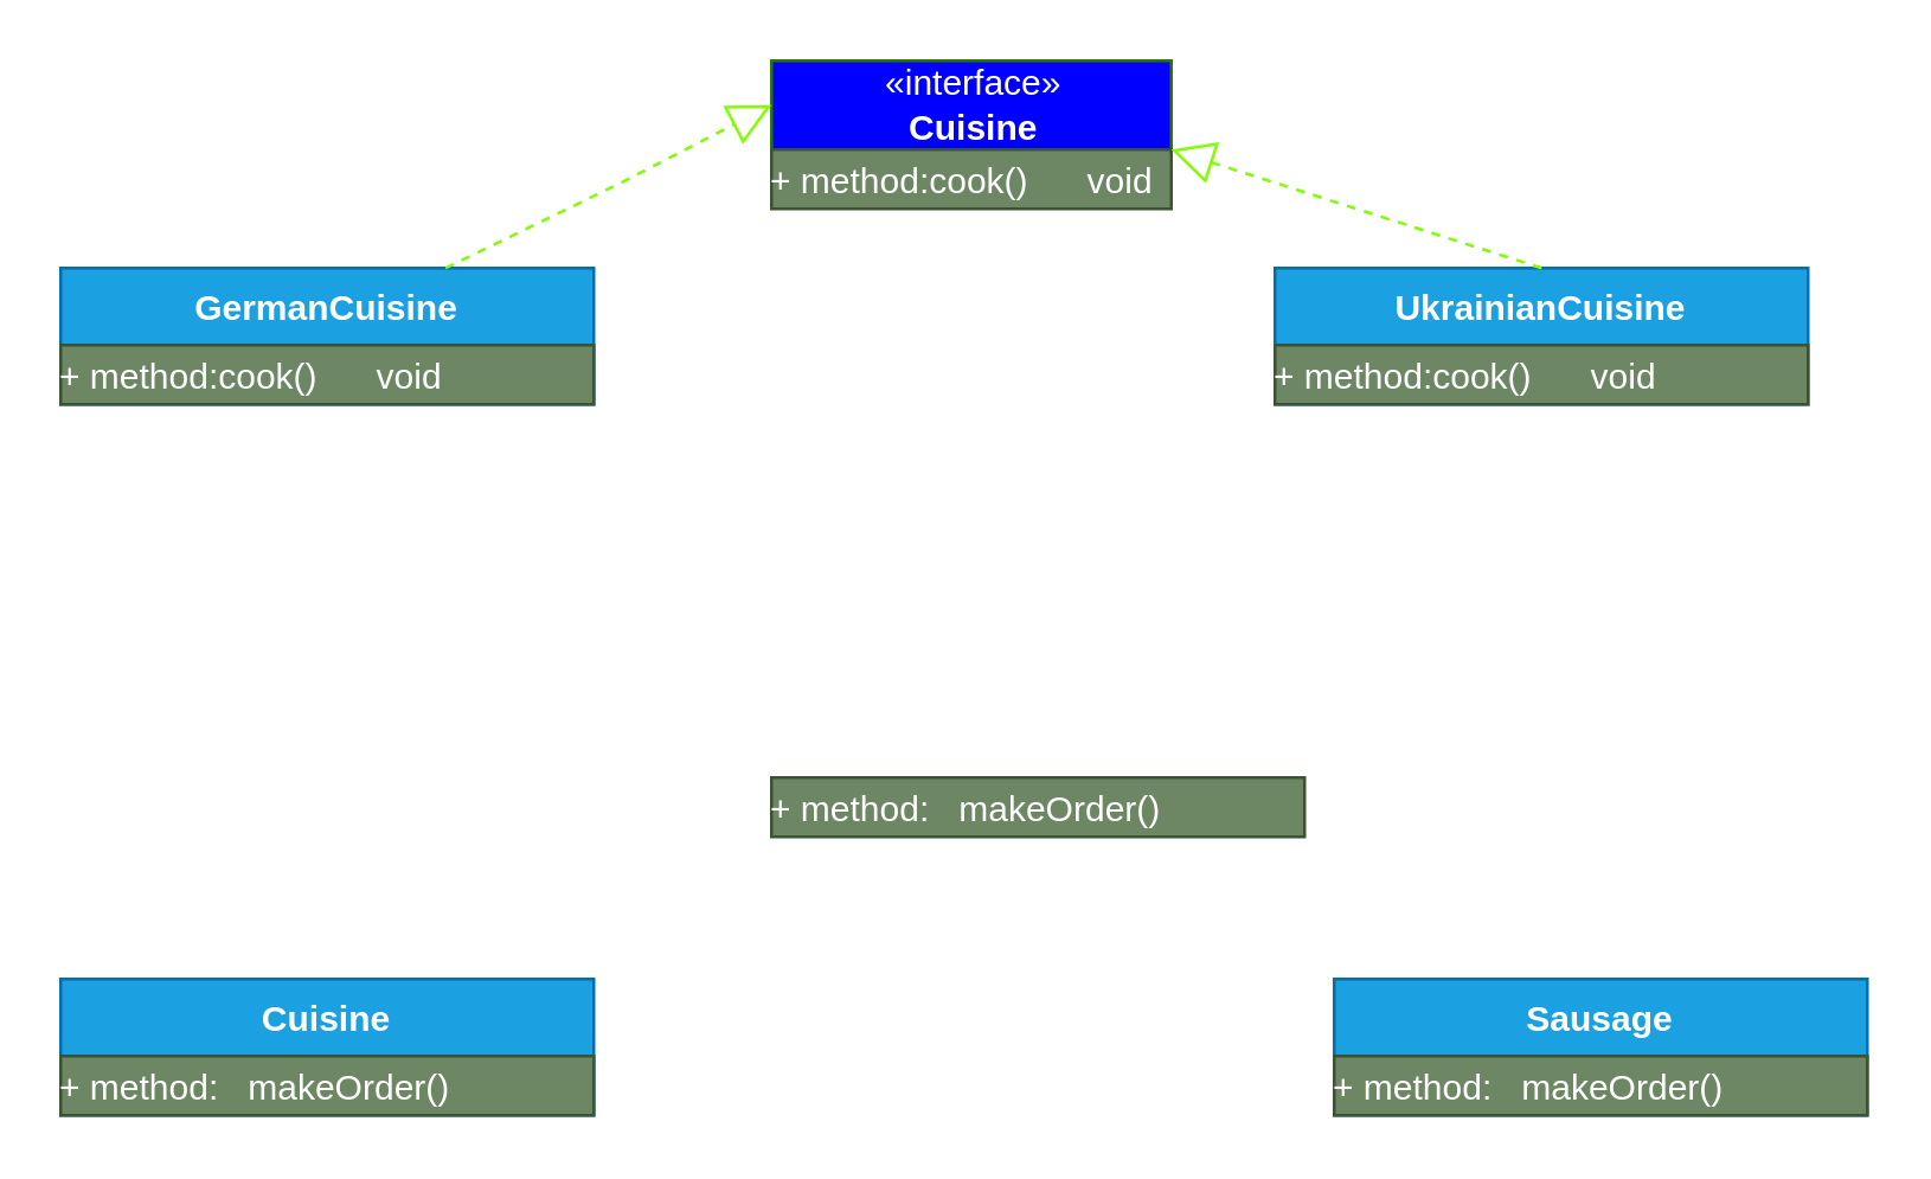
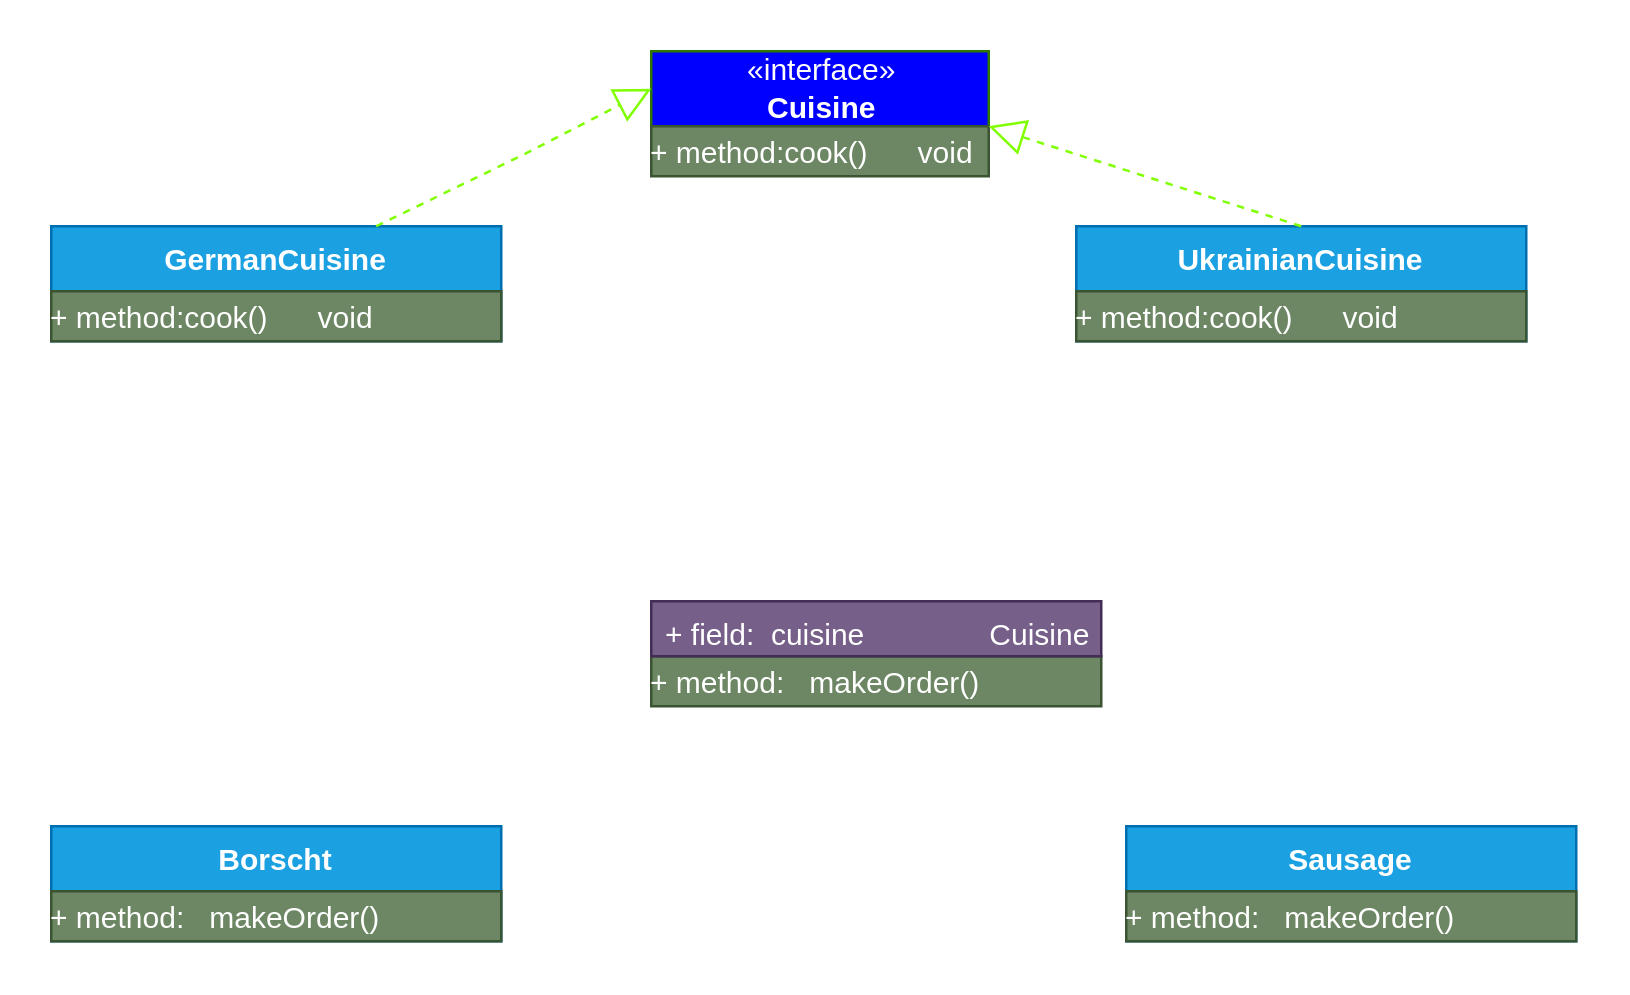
+ <mxCell id="11" value="+ field:  cuisine               Cuisine" style="text;strokeColor=#432D57;fillColor=#76608a;align=left;verticalAlign=top;spacingLeft=4;spacingRight=4;overflow=hidden;rotatable=0;points=[[0,0.5],[1,0.5]];portConstraint=eastwest;fontColor=#ffffff;" vertex="1" parent="1"><mxGeometry x="260" y="240" width="180" height="22" as="geometry" /></mxCell>
- <mxCell id="12" value="Cuisine" style="swimlane;fontStyle=1;align=center;verticalAlign=top;childLayout=stackLayout;horizontal=1;startSize=26;horizontalStack=0;resizeParent=1;resizeParentMax=0;resizeLast=0;collapsible=1;marginBottom=0;fillColor=#1ba1e2;fontColor=#ffffff;strokeColor=#006EAF;" vertex="1" parent="1"><mxGeometry x="20" y="330" width="180" height="46" as="geometry" /></mxCell>
+ <mxCell id="12" value="Borscht" style="swimlane;fontStyle=1;align=center;verticalAlign=top;childLayout=stackLayout;horizontal=1;startSize=26;horizontalStack=0;resizeParent=1;resizeParentMax=0;resizeLast=0;collapsible=1;marginBottom=0;fillColor=#1ba1e2;fontColor=#ffffff;strokeColor=#006EAF;" vertex="1" parent="1"><mxGeometry x="20" y="330" width="180" height="46" as="geometry" /></mxCell>
